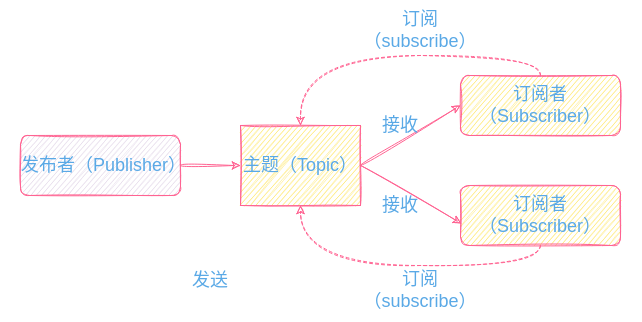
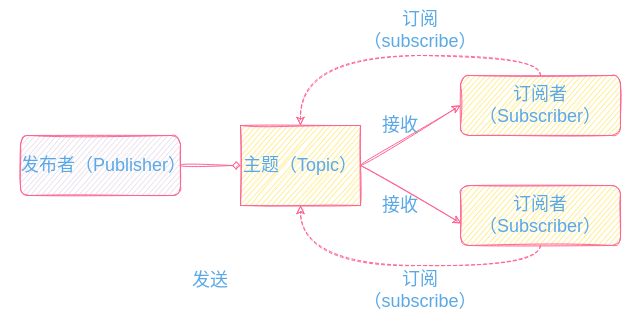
- <mxCell id="2" style="edgeStyle=none;orthogonalLoop=1;jettySize=auto;html=1;exitX=1;exitY=0.5;exitDx=0;exitDy=0;entryX=0;entryY=0.5;entryDx=0;entryDy=0;strokeColor=#FF6392;fontColor=#5AA9E6;sketch=1;curved=1;fontSize=18;" edge="1" parent="1" source="3" target="6"><mxGeometry relative="1" as="geometry" /></mxCell>
+ <mxCell id="2" style="edgeStyle=none;orthogonalLoop=1;jettySize=auto;html=1;exitX=1;exitY=0.5;exitDx=0;exitDy=0;entryX=0;entryY=0.5;entryDx=0;entryDy=0;strokeColor=#FF6392;fontColor=#5AA9E6;sketch=1;curved=1;fontSize=18;endArrow=diamond;" edge="1" parent="1" source="3" target="6"><mxGeometry relative="1" as="geometry" /></mxCell>
